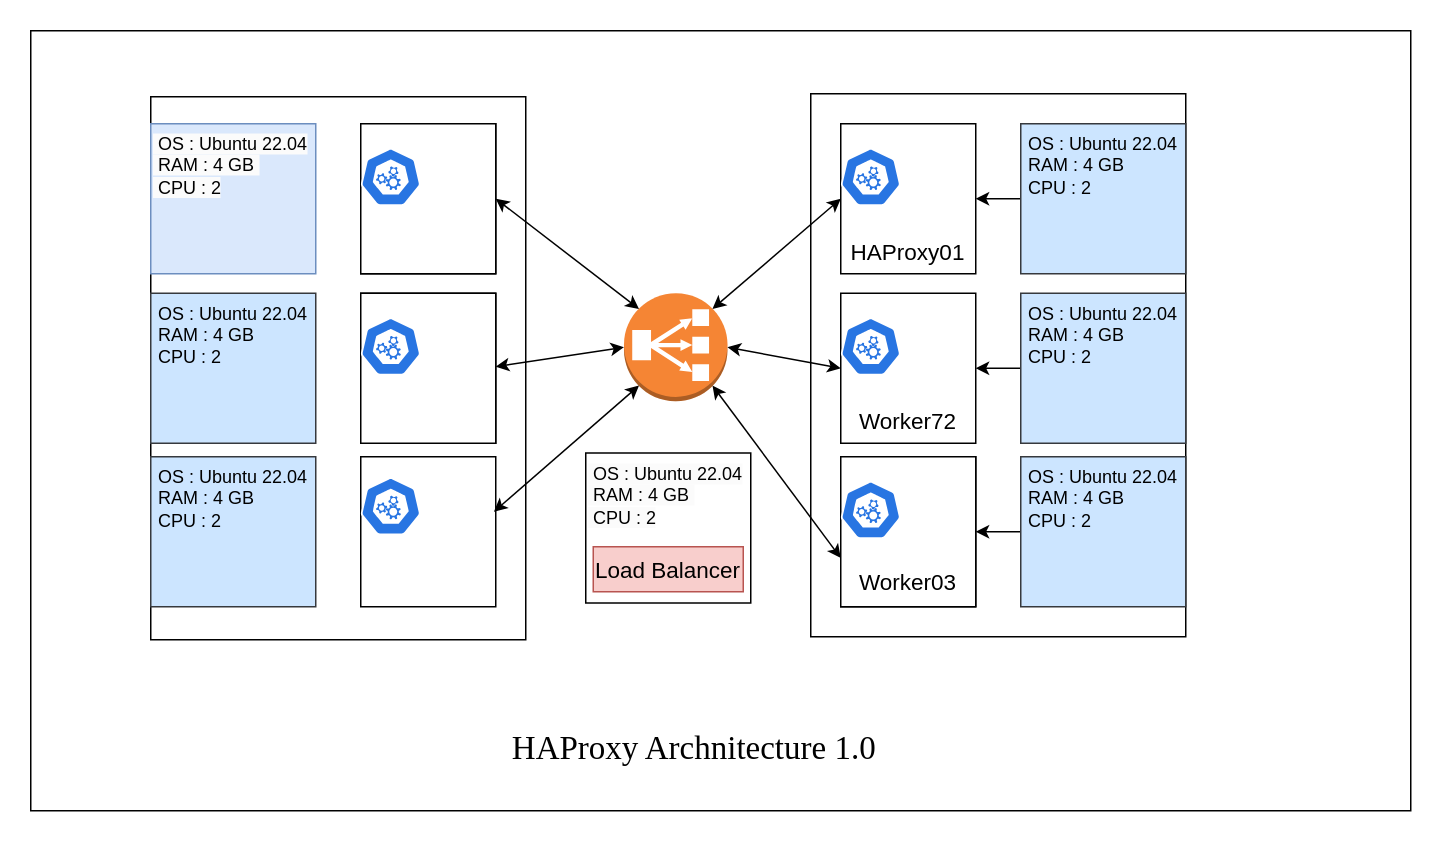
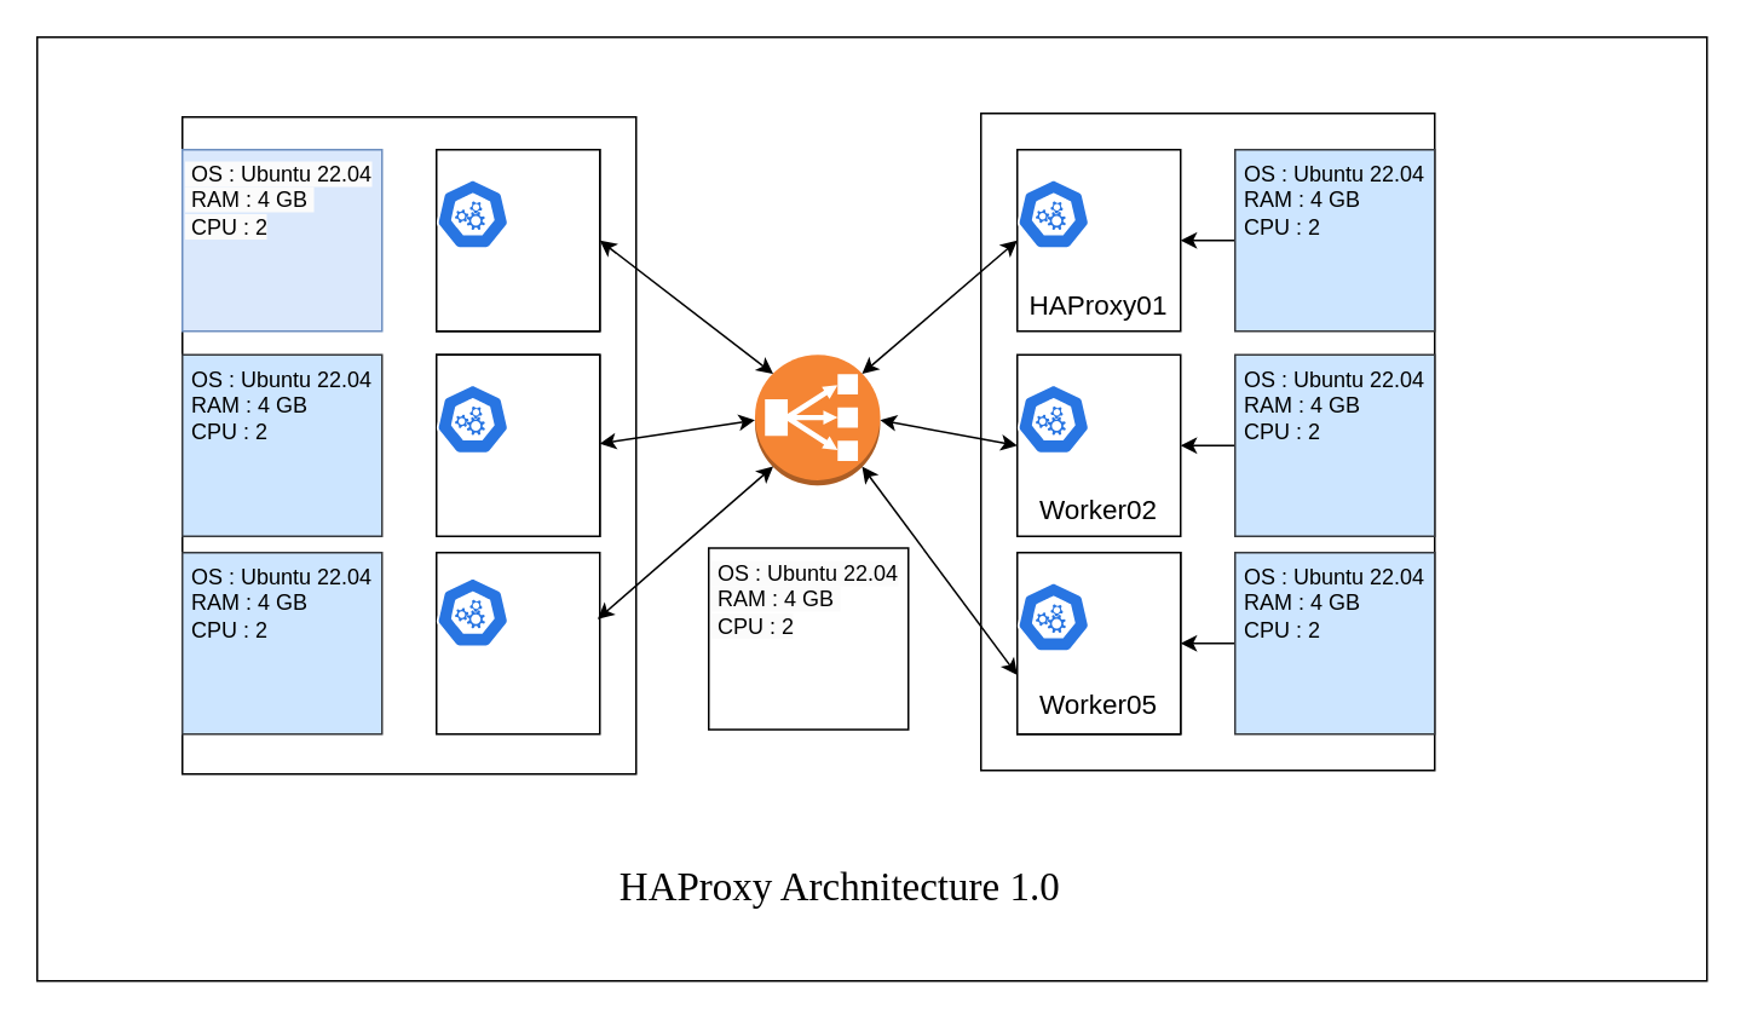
- <mxCell id="37" value="Worker72" style="text;html=1;strokeColor=none;fillColor=none;align=center;verticalAlign=middle;whiteSpace=wrap;rounded=0;fontSize=15;" vertex="1" parent="1"><mxGeometry x="560" y="265" width="90" height="30" as="geometry" /></mxCell>
+ <mxCell id="37" value="Worker02" style="text;html=1;strokeColor=none;fillColor=none;align=center;verticalAlign=middle;whiteSpace=wrap;rounded=0;fontSize=15;" vertex="1" parent="1"><mxGeometry x="560" y="265" width="90" height="30" as="geometry" /></mxCell>
- <mxCell id="46" value="Load Balancer" style="text;html=1;strokeColor=#b85450;fillColor=#f8cecc;align=center;verticalAlign=middle;whiteSpace=wrap;rounded=0;fontSize=15;" vertex="1" parent="1"><mxGeometry x="395" y="364" width="100" height="30" as="geometry" /></mxCell>
- <mxCell id="38" value="Worker03" style="text;html=1;strokeColor=none;fillColor=none;align=center;verticalAlign=middle;whiteSpace=wrap;rounded=0;fontSize=15;" vertex="1" parent="1"><mxGeometry x="560" y="371.5" width="90" height="30" as="geometry" /></mxCell>
+ <mxCell id="38" value="Worker05" style="text;html=1;strokeColor=none;fillColor=none;align=center;verticalAlign=middle;whiteSpace=wrap;rounded=0;fontSize=15;" vertex="1" parent="1"><mxGeometry x="560" y="371.5" width="90" height="30" as="geometry" /></mxCell>
- <mxCell id="47" value="HAProxy Archnitecture 1.0&lt;br&gt;" style="text;html=1;strokeColor=none;fillColor=none;align=center;verticalAlign=middle;whiteSpace=wrap;rounded=0;fontSize=22;fontFamily=Tahoma;" vertex="1" parent="1"><mxGeometry x="280" y="484" width="365" height="30" as="geometry" /></mxCell>
+ <mxCell id="47" value="HAProxy Archnitecture 1.0&lt;br&gt;" style="text;html=1;strokeColor=none;fillColor=none;align=center;verticalAlign=middle;whiteSpace=wrap;rounded=0;fontSize=22;fontFamily=Tahoma;" vertex="1" parent="1"><mxGeometry x="280" y="474" width="365" height="30" as="geometry" /></mxCell>
